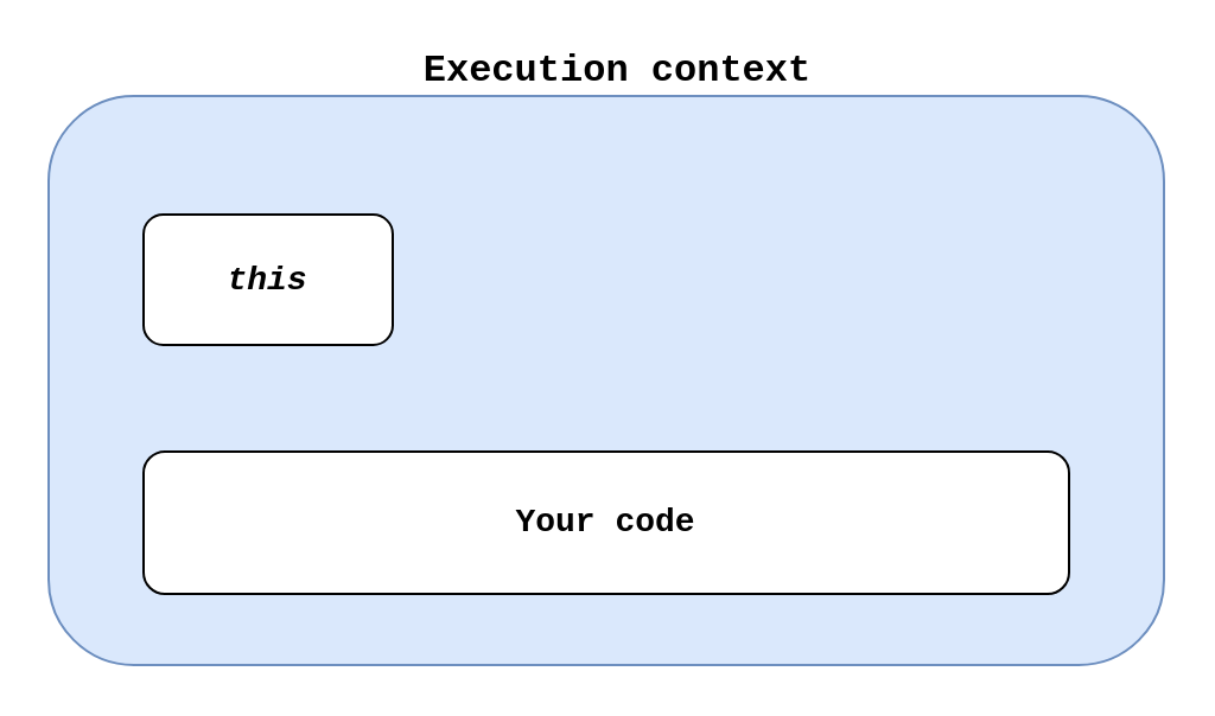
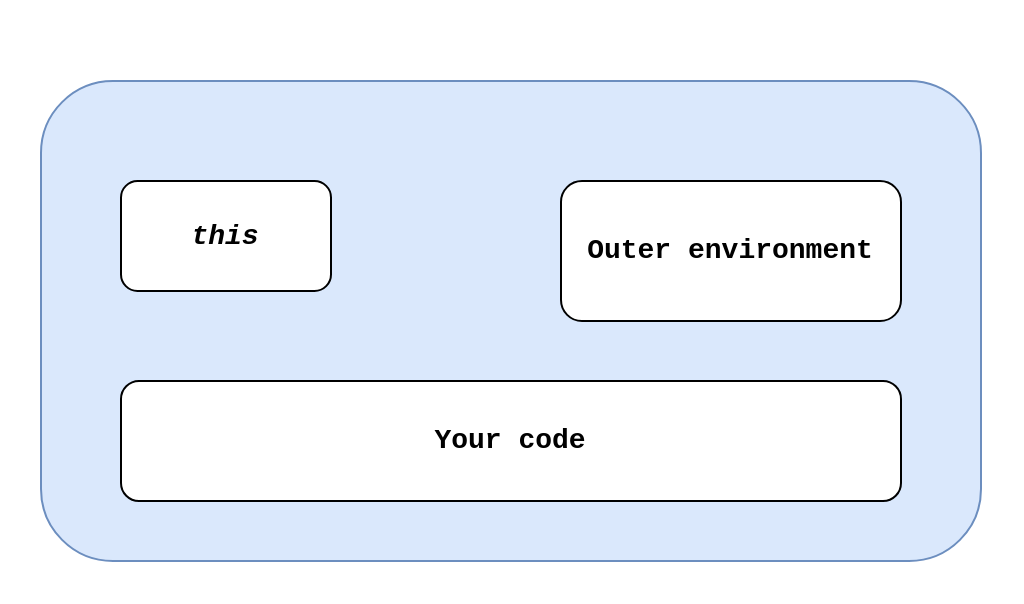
- <mxCell id="5" value="Execution context" style="text;html=1;strokeColor=none;fillColor=none;align=center;verticalAlign=middle;whiteSpace=wrap;rounded=0;fontFamily=Courier New;fontSize=16;fontStyle=1" vertex="1" parent="1"><mxGeometry x="30" y="20" width="460" height="20" as="geometry" /></mxCell>
+ <mxCell id="6" value="&lt;span style=&quot;font-style: normal&quot;&gt;Outer environment&lt;/span&gt;" style="rounded=1;whiteSpace=wrap;html=1;fontStyle=3;fontFamily=Courier New;fontSize=14;" vertex="1" parent="1"><mxGeometry x="280" y="90" width="170" height="70" as="geometry" /></mxCell>
